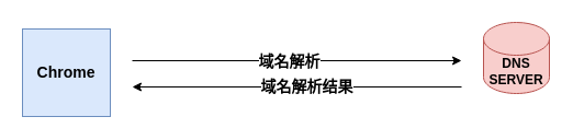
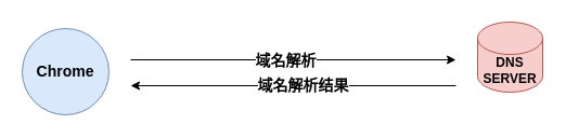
- <mxCell id="3" value="&lt;font style=&quot;font-size: 14px;&quot;&gt;&lt;b&gt;Chrome&lt;/b&gt;&lt;/font&gt;" style="whiteSpace=wrap;html=1;aspect=fixed;fillColor=#dae8fc;strokeColor=#6c8ebf;rounded=0;" vertex="1" parent="1"><mxGeometry x="20" y="26" width="80" height="80" as="geometry" /></mxCell>
+ <mxCell id="3" value="&lt;font style=&quot;font-size: 14px;&quot;&gt;&lt;b&gt;Chrome&lt;/b&gt;&lt;/font&gt;" style="ellipse;whiteSpace=wrap;html=1;aspect=fixed;fillColor=#dae8fc;strokeColor=#6c8ebf;" vertex="1" parent="1"><mxGeometry x="20" y="26" width="80" height="80" as="geometry" /></mxCell>
